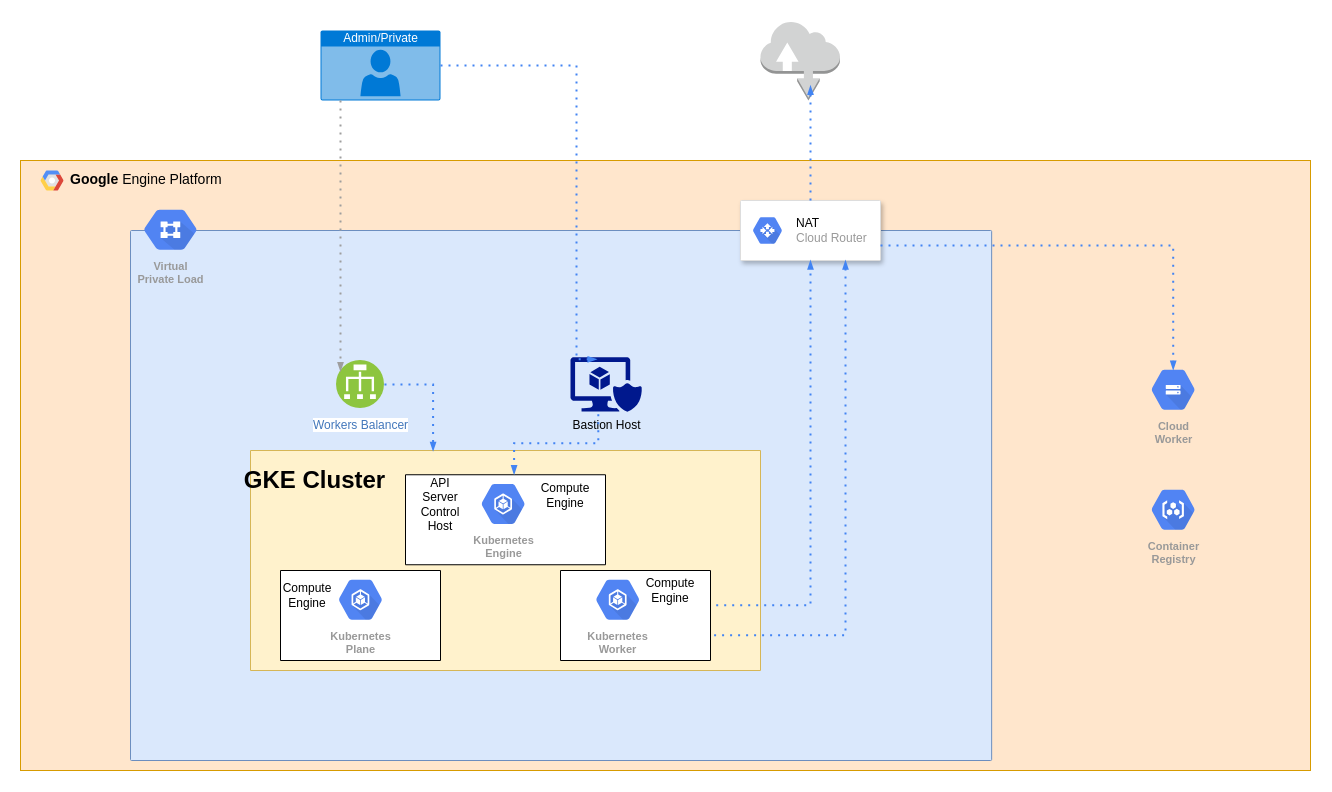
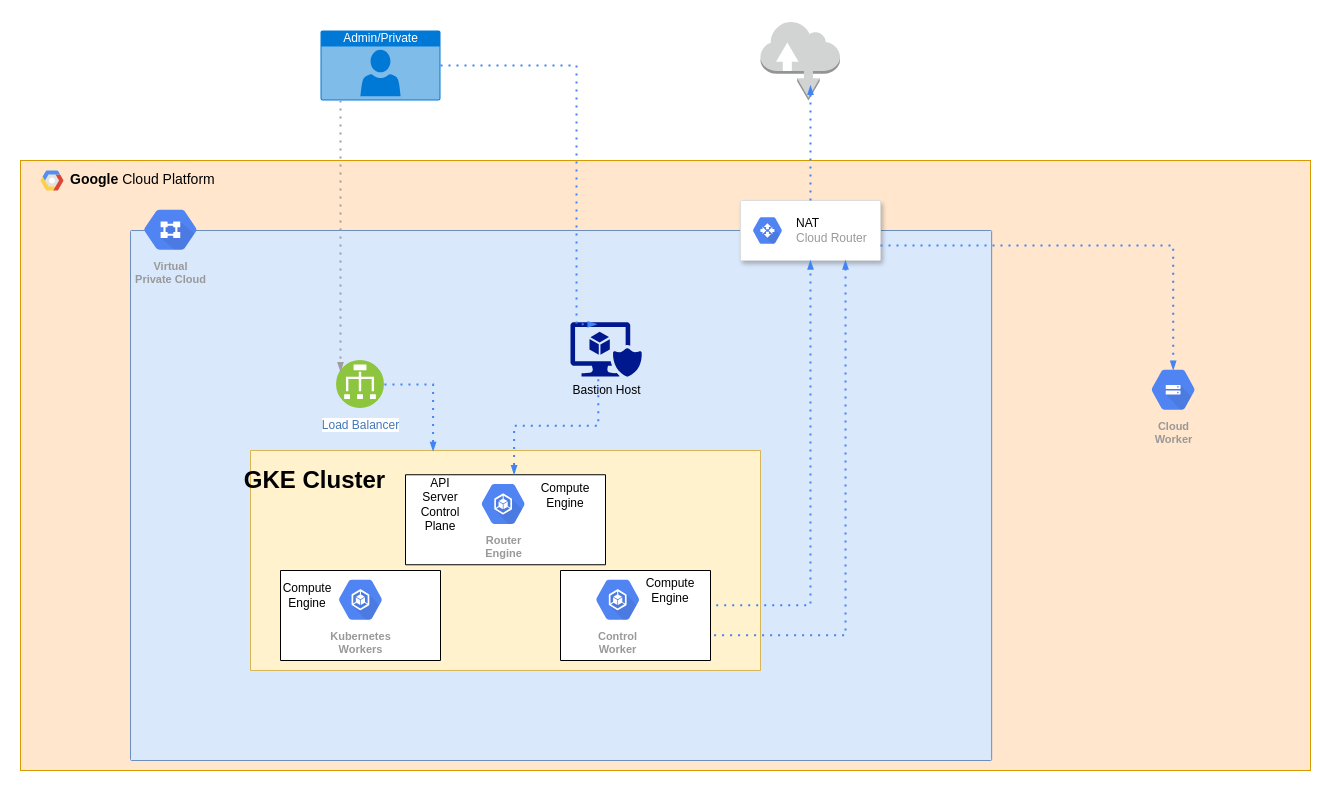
- <mxCell id="2" value="&lt;b&gt;Google &lt;/b&gt;Engine Platform" style="fillColor=#ffe6cc;strokeColor=#d79b00;shadow=0;fontSize=14;align=left;spacing=10;9E9E9E;verticalAlign=top;spacingTop=-4;fontStyle=0;spacingLeft=40;html=1;" parent="1" vertex="1"><mxGeometry x="20" y="160" width="1290" height="610" as="geometry" /></mxCell>
+ <mxCell id="2" value="&lt;b&gt;Google &lt;/b&gt;Cloud Platform" style="fillColor=#ffe6cc;strokeColor=#d79b00;shadow=0;fontSize=14;align=left;spacing=10;9E9E9E;verticalAlign=top;spacingTop=-4;fontStyle=0;spacingLeft=40;html=1;" parent="1" vertex="1"><mxGeometry x="20" y="160" width="1290" height="610" as="geometry" /></mxCell>
- <mxCell id="23" value="Virtual&#10;Private Load" style="html=1;fillColor=#5184F3;strokeColor=none;verticalAlign=top;labelPosition=center;verticalLabelPosition=bottom;align=center;spacingTop=-6;fontSize=11;fontStyle=1;fontColor=#999999;shape=mxgraph.gcp2.hexIcon;prIcon=virtual_private_cloud" parent="2" vertex="1"><mxGeometry x="110" y="40" width="80" height="58.5" as="geometry" /></mxCell>
+ <mxCell id="23" value="Virtual&#10;Private Cloud" style="html=1;fillColor=#5184F3;strokeColor=none;verticalAlign=top;labelPosition=center;verticalLabelPosition=bottom;align=center;spacingTop=-6;fontSize=11;fontStyle=1;fontColor=#999999;shape=mxgraph.gcp2.hexIcon;prIcon=virtual_private_cloud" parent="2" vertex="1"><mxGeometry x="110" y="40" width="80" height="58.5" as="geometry" /></mxCell>
- <mxCell id="9" value="Bastion Host&lt;br&gt;" style="aspect=fixed;pointerEvents=1;shadow=0;dashed=0;html=1;strokeColor=none;labelPosition=center;verticalLabelPosition=bottom;verticalAlign=top;align=center;fillColor=#00188D;shape=mxgraph.mscae.enterprise.secure_virtual_machine" parent="4" vertex="1"><mxGeometry x="439.996" y="126.8" width="71.51" height="54.35" as="geometry" /></mxCell>
+ <mxCell id="9" value="Bastion Host&lt;br&gt;" style="aspect=fixed;pointerEvents=1;shadow=0;dashed=0;html=1;strokeColor=none;labelPosition=center;verticalLabelPosition=bottom;verticalAlign=top;align=center;fillColor=#00188D;shape=mxgraph.mscae.enterprise.secure_virtual_machine" parent="4" vertex="1"><mxGeometry x="439.996" y="91.8" width="71.51" height="54.35" as="geometry" /></mxCell>
- <mxCell id="10" value="Workers Balancer&lt;br&gt;" style="aspect=fixed;perimeter=ellipsePerimeter;html=1;align=center;shadow=0;dashed=0;fontColor=#4277BB;labelBackgroundColor=#ffffff;fontSize=12;spacingTop=3;image;image=img/lib/ibm/vpc/LoadBalancer.svg;" parent="4" vertex="1"><mxGeometry x="206.02" y="130" width="47.956" height="47.956" as="geometry" /></mxCell>
+ <mxCell id="10" value="Load Balancer&lt;br&gt;" style="aspect=fixed;perimeter=ellipsePerimeter;html=1;align=center;shadow=0;dashed=0;fontColor=#4277BB;labelBackgroundColor=#ffffff;fontSize=12;spacingTop=3;image;image=img/lib/ibm/vpc/LoadBalancer.svg;" parent="4" vertex="1"><mxGeometry x="206.02" y="130" width="47.956" height="47.956" as="geometry" /></mxCell>
- <mxCell id="20" value="API Server Control Host" style="text;html=1;strokeColor=none;fillColor=none;align=center;verticalAlign=middle;whiteSpace=wrap;rounded=0;" parent="4" vertex="1"><mxGeometry x="280" y="261" width="60" height="25" as="geometry" /></mxCell>
+ <mxCell id="20" value="API Server Control Plane" style="text;html=1;strokeColor=none;fillColor=none;align=center;verticalAlign=middle;whiteSpace=wrap;rounded=0;" parent="4" vertex="1"><mxGeometry x="280" y="261" width="60" height="25" as="geometry" /></mxCell>
- <mxCell id="22" value="Container&#10;Registry" style="html=1;fillColor=#5184F3;strokeColor=none;verticalAlign=top;labelPosition=center;verticalLabelPosition=bottom;align=center;spacingTop=-6;fontSize=11;fontStyle=1;fontColor=#999999;shape=mxgraph.gcp2.hexIcon;prIcon=container_registry" parent="2" vertex="1"><mxGeometry x="1120.003" y="320" width="65.432" height="58.5" as="geometry" /></mxCell>
- <mxCell id="11" value="Kubernetes&#10;Engine" style="html=1;fillColor=#5184F3;strokeColor=none;verticalAlign=top;labelPosition=center;verticalLabelPosition=bottom;align=center;spacingTop=-6;fontSize=11;fontStyle=1;fontColor=#999999;shape=mxgraph.gcp2.hexIcon;prIcon=container_engine" parent="4" vertex="1"><mxGeometry x="339.999" y="244.25" width="65.432" height="58.5" as="geometry" /></mxCell>
+ <mxCell id="11" value="Router&#10;Engine" style="html=1;fillColor=#5184F3;strokeColor=none;verticalAlign=top;labelPosition=center;verticalLabelPosition=bottom;align=center;spacingTop=-6;fontSize=11;fontStyle=1;fontColor=#999999;shape=mxgraph.gcp2.hexIcon;prIcon=container_engine" parent="4" vertex="1"><mxGeometry x="339.999" y="244.25" width="65.432" height="58.5" as="geometry" /></mxCell>
- <mxCell id="12" value="Kubernetes&lt;br&gt;Plane" style="html=1;fillColor=#5184F3;strokeColor=none;verticalAlign=top;labelPosition=center;verticalLabelPosition=bottom;align=center;spacingTop=-6;fontSize=11;fontStyle=1;fontColor=#999999;shape=mxgraph.gcp2.hexIcon;prIcon=container_engine" parent="4" vertex="1"><mxGeometry x="197.289" y="340" width="65.432" height="58.5" as="geometry" /></mxCell>
+ <mxCell id="12" value="Kubernetes&lt;br&gt;Workers" style="html=1;fillColor=#5184F3;strokeColor=none;verticalAlign=top;labelPosition=center;verticalLabelPosition=bottom;align=center;spacingTop=-6;fontSize=11;fontStyle=1;fontColor=#999999;shape=mxgraph.gcp2.hexIcon;prIcon=container_engine" parent="4" vertex="1"><mxGeometry x="197.289" y="340" width="65.432" height="58.5" as="geometry" /></mxCell>
- <mxCell id="13" value="Kubernetes&lt;br&gt;Worker&lt;br&gt;" style="html=1;fillColor=#5184F3;strokeColor=none;verticalAlign=top;labelPosition=center;verticalLabelPosition=bottom;align=center;spacingTop=-6;fontSize=11;fontStyle=1;fontColor=#999999;shape=mxgraph.gcp2.hexIcon;prIcon=container_engine" parent="4" vertex="1"><mxGeometry x="454.559" y="340" width="65.432" height="58.5" as="geometry" /></mxCell>
+ <mxCell id="13" value="Control&lt;br&gt;Worker&lt;br&gt;" style="html=1;fillColor=#5184F3;strokeColor=none;verticalAlign=top;labelPosition=center;verticalLabelPosition=bottom;align=center;spacingTop=-6;fontSize=11;fontStyle=1;fontColor=#999999;shape=mxgraph.gcp2.hexIcon;prIcon=container_engine" parent="4" vertex="1"><mxGeometry x="454.559" y="340" width="65.432" height="58.5" as="geometry" /></mxCell>
